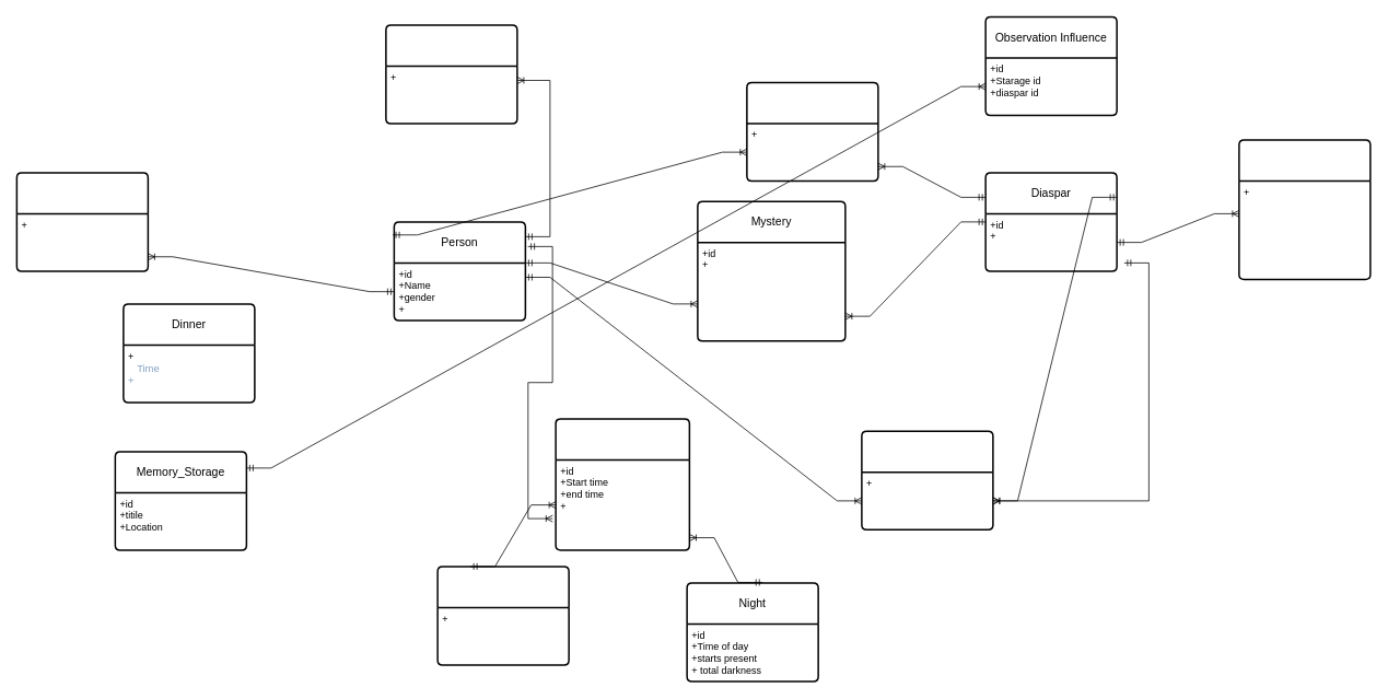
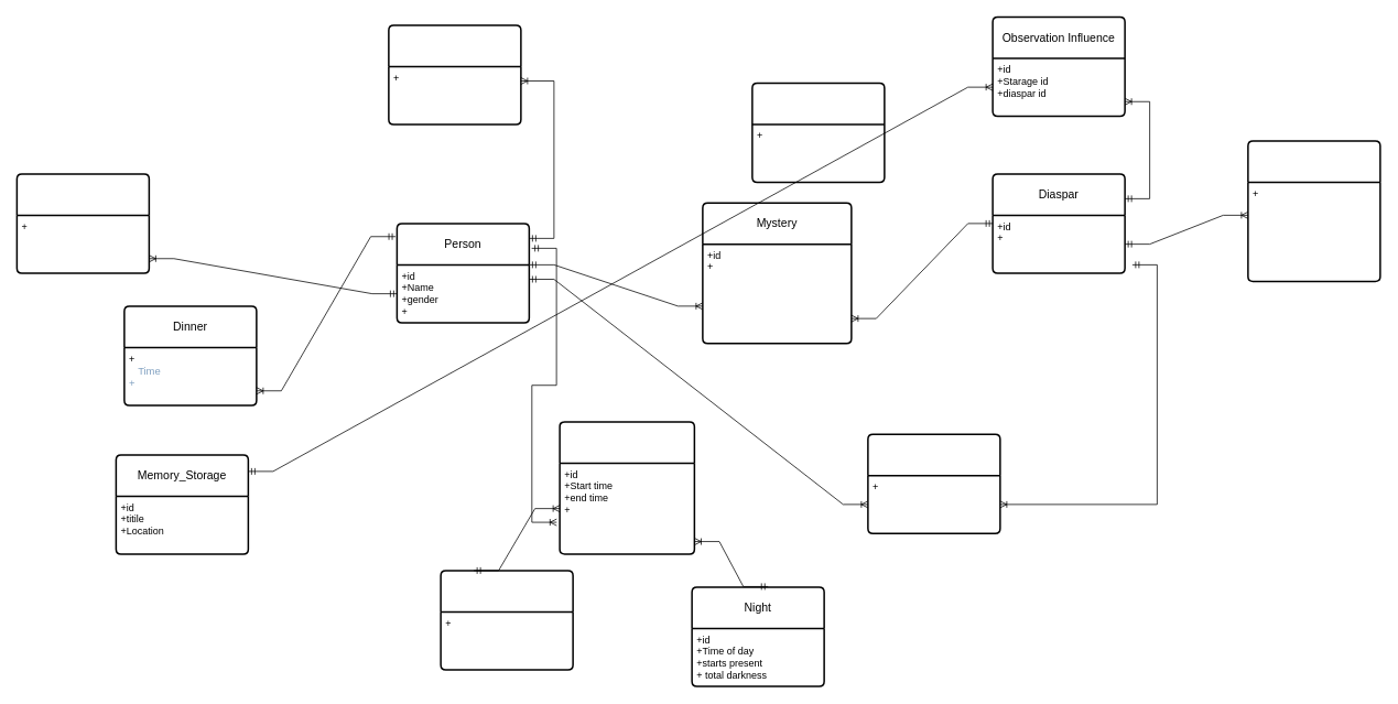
- <mxCell id="30" value="" style="edgeStyle=entityRelationEdgeStyle;fontSize=12;html=1;endArrow=ERoneToMany;startArrow=ERmandOne;rounded=0;exitX=0;exitY=0.25;exitDx=0;exitDy=0;entryX=1;entryY=0.75;entryDx=0;entryDy=0;" edge="1" parent="1" source="4" target="25"><mxGeometry width="100" height="100" relative="1" as="geometry"><mxPoint x="1120" y="290" as="sourcePoint" /><mxPoint x="1220" y="190" as="targetPoint" /><Array as="points"><mxPoint x="1190" y="240" /></Array></mxGeometry></mxCell>
- <mxCell id="38" value="" style="edgeStyle=entityRelationEdgeStyle;fontSize=12;html=1;endArrow=ERoneToMany;startArrow=ERmandOne;rounded=0;exitX=-0.011;exitY=0.132;exitDx=0;exitDy=0;exitPerimeter=0;" edge="1" parent="1" source="12" target="25"><mxGeometry width="100" height="100" relative="1" as="geometry"><mxPoint x="360" y="500" as="sourcePoint" /><mxPoint x="460" y="400" as="targetPoint" /></mxGeometry></mxCell>
+ <mxCell id="38" value="" style="edgeStyle=entityRelationEdgeStyle;fontSize=12;html=1;endArrow=ERoneToMany;startArrow=ERmandOne;rounded=0;exitX=-0.011;exitY=0.132;exitDx=0;exitDy=0;exitPerimeter=0;entryX=1;entryY=0.75;entryDx=0;entryDy=0;" edge="1" parent="1" source="12" target="27"><mxGeometry width="100" height="100" relative="1" as="geometry"><mxPoint x="360" y="500" as="sourcePoint" /><mxPoint x="460" y="400" as="targetPoint" /></mxGeometry></mxCell>
- <mxCell id="42" value="" style="edgeStyle=entityRelationEdgeStyle;fontSize=12;html=1;endArrow=ERoneToMany;startArrow=ERmandOne;rounded=0;exitX=1;exitY=0.25;exitDx=0;exitDy=0;" edge="1" parent="1" source="4" target="9"><mxGeometry width="100" height="100" relative="1" as="geometry"><mxPoint x="1430" y="140" as="sourcePoint" /><mxPoint x="1530" y="40" as="targetPoint" /></mxGeometry></mxCell>
+ <mxCell id="42" value="" style="edgeStyle=entityRelationEdgeStyle;fontSize=12;html=1;endArrow=ERoneToMany;startArrow=ERmandOne;rounded=0;entryX=1;entryY=0.75;entryDx=0;entryDy=0;exitX=1;exitY=0.25;exitDx=0;exitDy=0;" edge="1" parent="1" source="4" target="3"><mxGeometry width="100" height="100" relative="1" as="geometry"><mxPoint x="1430" y="140" as="sourcePoint" /><mxPoint x="1530" y="40" as="targetPoint" /></mxGeometry></mxCell>
